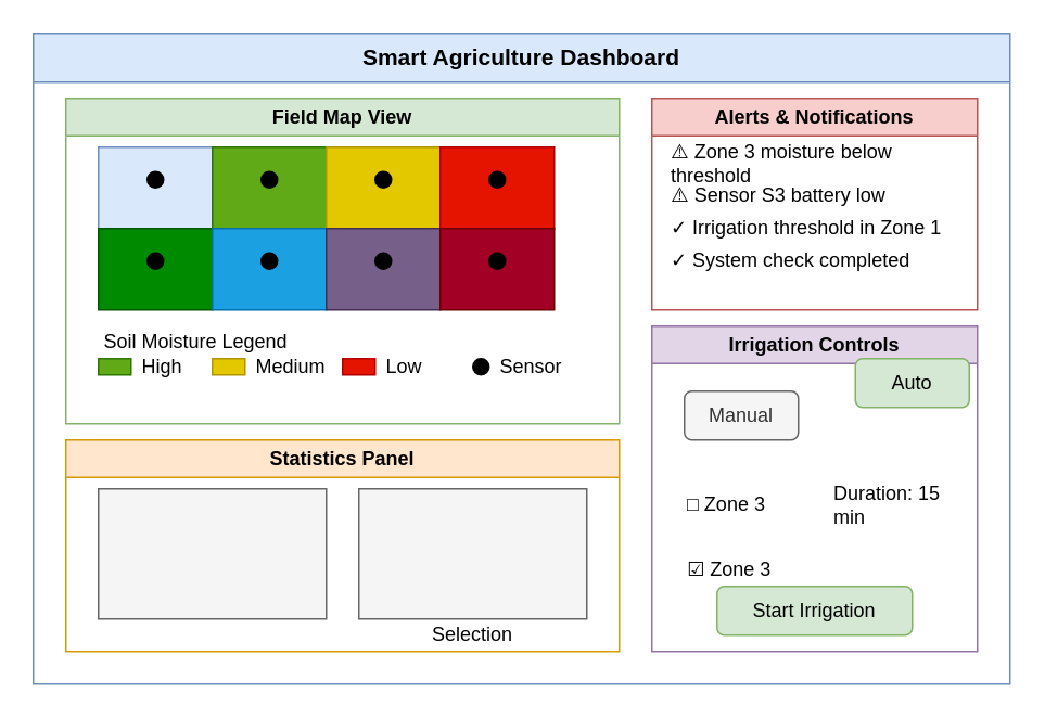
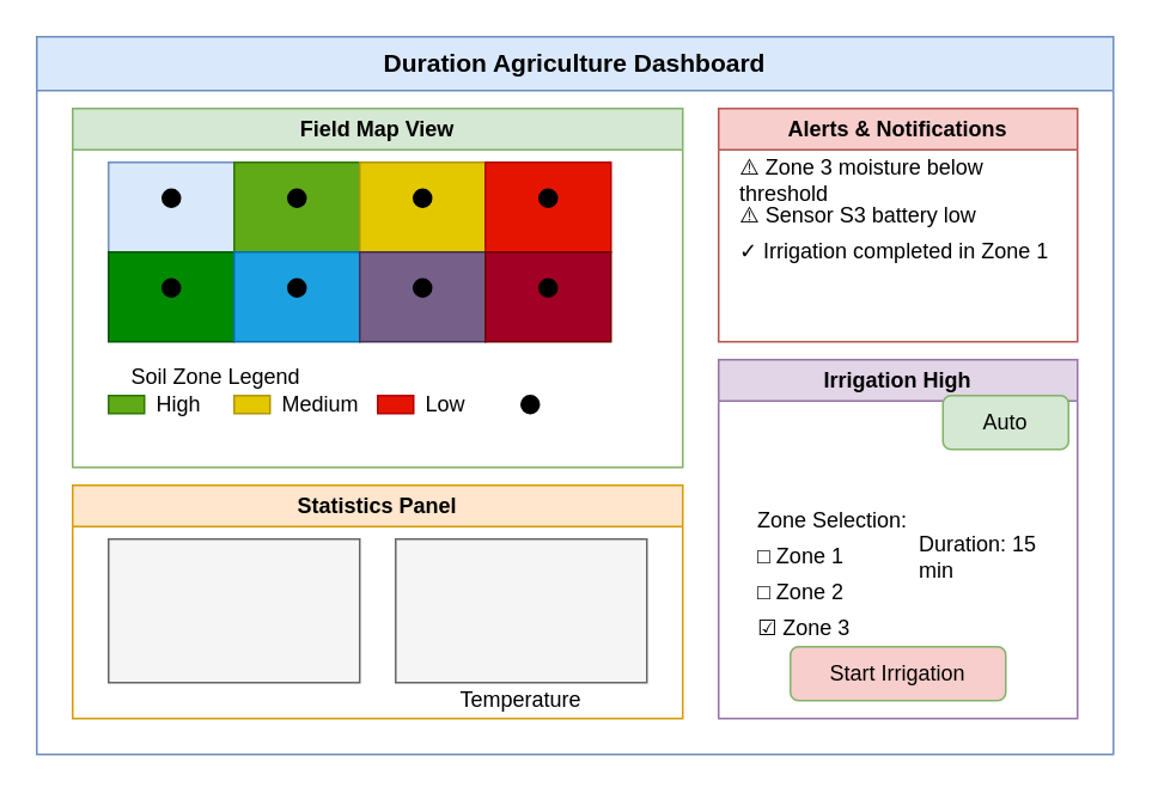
- <mxCell id="2" value="Smart Agriculture Dashboard" style="swimlane;whiteSpace=wrap;html=1;startSize=30;fillColor=#dae8fc;strokeColor=#6c8ebf;fontSize=14;fontStyle=1" vertex="1" parent="1"><mxGeometry x="20" y="20" width="600" height="400" as="geometry" /></mxCell>
+ <mxCell id="2" value="Duration Agriculture Dashboard" style="swimlane;whiteSpace=wrap;html=1;startSize=30;fillColor=#dae8fc;strokeColor=#6c8ebf;fontSize=14;fontStyle=1" vertex="1" parent="1"><mxGeometry x="20" y="20" width="600" height="400" as="geometry" /></mxCell>
- <mxCell id="36" value="✓ Irrigation threshold in Zone 1" style="text;html=1;strokeColor=none;fillColor=none;align=left;verticalAlign=middle;whiteSpace=wrap;rounded=0;" vertex="1" parent="33"><mxGeometry x="10" y="70" width="180" height="20" as="geometry" /></mxCell>
+ <mxCell id="36" value="✓ Irrigation completed in Zone 1" style="text;html=1;strokeColor=none;fillColor=none;align=left;verticalAlign=middle;whiteSpace=wrap;rounded=0;" vertex="1" parent="33"><mxGeometry x="10" y="70" width="180" height="20" as="geometry" /></mxCell>
- <mxCell id="37" value="✓ System check completed" style="text;html=1;strokeColor=none;fillColor=none;align=left;verticalAlign=middle;whiteSpace=wrap;rounded=0;" vertex="1" parent="33"><mxGeometry x="10" y="90" width="180" height="20" as="geometry" /></mxCell>
- <mxCell id="20" value="Soil Moisture Legend" style="text;html=1;strokeColor=none;fillColor=none;align=center;verticalAlign=middle;whiteSpace=wrap;rounded=0;" vertex="1" parent="3"><mxGeometry x="20" y="140" width="120" height="20" as="geometry" /></mxCell>
+ <mxCell id="20" value="Soil Zone Legend" style="text;html=1;strokeColor=none;fillColor=none;align=center;verticalAlign=middle;whiteSpace=wrap;rounded=0;" vertex="1" parent="3"><mxGeometry x="20" y="140" width="120" height="20" as="geometry" /></mxCell>
- <mxCell id="38" value="Irrigation Controls" style="swimlane;whiteSpace=wrap;html=1;fillColor=#e1d5e7;strokeColor=#9673a6;" vertex="1" parent="2"><mxGeometry x="380" y="180" width="200" height="200" as="geometry" /></mxCell>
+ <mxCell id="38" value="Irrigation High" style="swimlane;whiteSpace=wrap;html=1;fillColor=#e1d5e7;strokeColor=#9673a6;" vertex="1" parent="2"><mxGeometry x="380" y="180" width="200" height="200" as="geometry" /></mxCell>
- <mxCell id="28" value="Sensor" style="text;html=1;strokeColor=none;fillColor=none;align=left;verticalAlign=middle;whiteSpace=wrap;rounded=0;" vertex="1" parent="3"><mxGeometry x="265" y="155" width="50" height="20" as="geometry" /></mxCell>
- <mxCell id="39" value="Manual" style="rounded=1;whiteSpace=wrap;html=1;fillColor=#f5f5f5;strokeColor=#666666;fontColor=#333333;" vertex="1" parent="38"><mxGeometry x="20" y="40" width="70" height="30" as="geometry" /></mxCell>
+ <mxCell id="41" value="Zone Selection:" style="text;html=1;strokeColor=none;fillColor=none;align=left;verticalAlign=middle;whiteSpace=wrap;rounded=0;" vertex="1" parent="38"><mxGeometry x="20" y="80" width="100" height="20" as="geometry" /></mxCell>
- <mxCell id="42" value="□ Zone 3" style="text;html=1;strokeColor=none;fillColor=none;align=left;verticalAlign=middle;whiteSpace=wrap;rounded=0;" vertex="1" parent="38"><mxGeometry x="20" y="100" width="60" height="20" as="geometry" /></mxCell>
+ <mxCell id="42" value="□ Zone 1" style="text;html=1;strokeColor=none;fillColor=none;align=left;verticalAlign=middle;whiteSpace=wrap;rounded=0;" vertex="1" parent="38"><mxGeometry x="20" y="100" width="60" height="20" as="geometry" /></mxCell>
+ <mxCell id="43" value="□ Zone 2" style="text;html=1;strokeColor=none;fillColor=none;align=left;verticalAlign=middle;whiteSpace=wrap;rounded=0;" vertex="1" parent="38"><mxGeometry x="20" y="120" width="60" height="20" as="geometry" /></mxCell>
- <mxCell id="46" value="Start Irrigation" style="rounded=1;whiteSpace=wrap;html=1;fillColor=#d5e8d4;strokeColor=#82b366;" vertex="1" parent="38"><mxGeometry x="40" y="160" width="120" height="30" as="geometry" /></mxCell>
+ <mxCell id="46" value="Start Irrigation" style="rounded=1;whiteSpace=wrap;html=1;fillColor=#f8cecc;strokeColor=#82b366;" vertex="1" parent="38"><mxGeometry x="40" y="160" width="120" height="30" as="geometry" /></mxCell>
- <mxCell id="32" value="Selection" style="text;html=1;strokeColor=none;fillColor=none;align=center;verticalAlign=middle;whiteSpace=wrap;rounded=0;" vertex="1" parent="29"><mxGeometry x="220" y="110" width="60" height="20" as="geometry" /></mxCell>
+ <mxCell id="32" value="Temperature" style="text;html=1;strokeColor=none;fillColor=none;align=center;verticalAlign=middle;whiteSpace=wrap;rounded=0;" vertex="1" parent="29"><mxGeometry x="220" y="110" width="60" height="20" as="geometry" /></mxCell>
